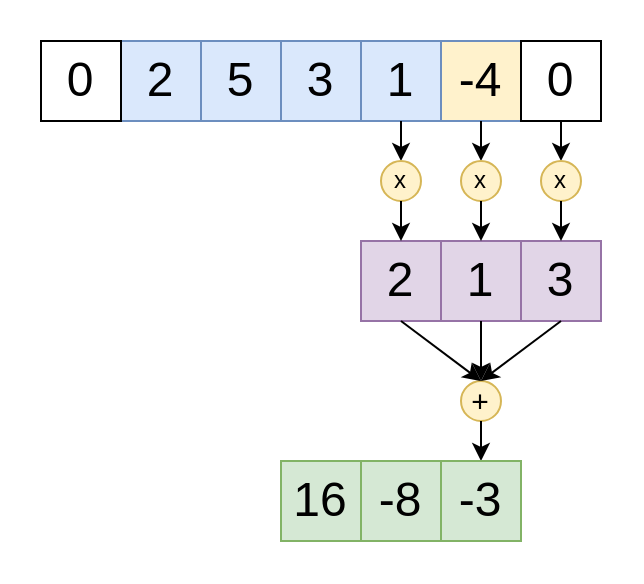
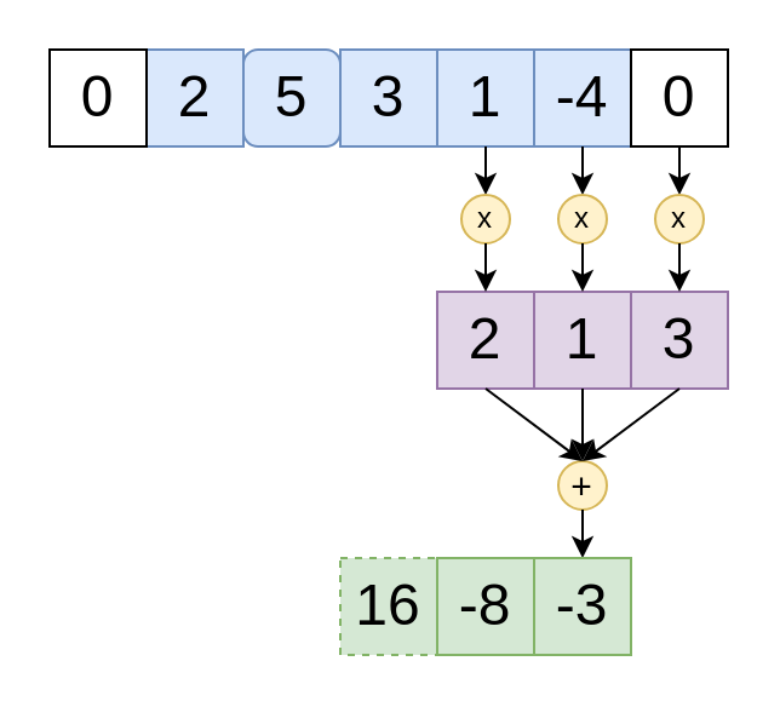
- <mxCell id="3" value="5" style="rounded=0;whiteSpace=wrap;html=1;fillColor=#dae8fc;strokeColor=#6c8ebf;fontSize=24;" parent="1" vertex="1"><mxGeometry x="100" y="20" width="40" height="40" as="geometry" /></mxCell>
+ <mxCell id="3" value="5" style="whiteSpace=wrap;html=1;fillColor=#dae8fc;strokeColor=#6c8ebf;fontSize=24;rounded=1;" parent="1" vertex="1"><mxGeometry x="100" y="20" width="40" height="40" as="geometry" /></mxCell>
- <mxCell id="6" value="-4" style="rounded=0;whiteSpace=wrap;html=1;fillColor=#fff2cc;strokeColor=#6c8ebf;fontSize=24;" parent="1" vertex="1"><mxGeometry x="220" y="20" width="40" height="40" as="geometry" /></mxCell>
+ <mxCell id="6" value="-4" style="rounded=0;whiteSpace=wrap;html=1;fillColor=#dae8fc;strokeColor=#6c8ebf;fontSize=24;" parent="1" vertex="1"><mxGeometry x="220" y="20" width="40" height="40" as="geometry" /></mxCell>
- <mxCell id="23" value="16" style="rounded=0;whiteSpace=wrap;html=1;fillColor=#d5e8d4;strokeColor=#82b366;fontSize=24;" parent="1" vertex="1"><mxGeometry x="140" y="230" width="40" height="40" as="geometry" /></mxCell>
+ <mxCell id="23" value="16" style="rounded=0;whiteSpace=wrap;html=1;fillColor=#d5e8d4;strokeColor=#82b366;fontSize=24;dashed=1;" parent="1" vertex="1"><mxGeometry x="140" y="230" width="40" height="40" as="geometry" /></mxCell>
